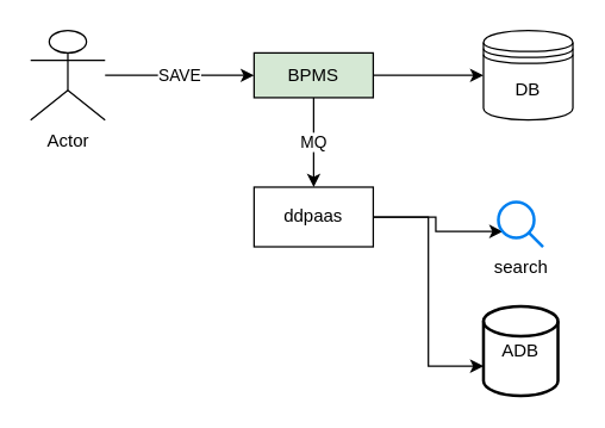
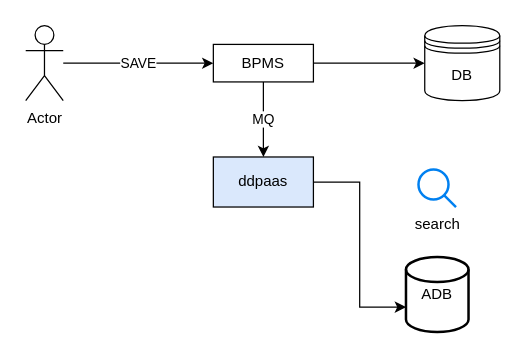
- <mxCell id="7" value="Actor" style="shape=umlActor;verticalLabelPosition=bottom;verticalAlign=top;html=1;outlineConnect=0;" vertex="1" parent="1"><mxGeometry x="20" y="20" width="50" height="60" as="geometry" /></mxCell>
+ <mxCell id="7" value="Actor" style="shape=umlActor;verticalLabelPosition=bottom;verticalAlign=top;html=1;outlineConnect=0;" vertex="1" parent="1"><mxGeometry x="20" y="20" width="30" height="60" as="geometry" /></mxCell>
- <mxCell id="4" value="BPMS" style="rounded=0;whiteSpace=wrap;html=1;fillColor=#d5e8d4;" vertex="1" parent="1"><mxGeometry x="170" y="35" width="80" height="30" as="geometry" /></mxCell>
+ <mxCell id="4" value="BPMS" style="rounded=0;whiteSpace=wrap;html=1;" vertex="1" parent="1"><mxGeometry x="170" y="35" width="80" height="30" as="geometry" /></mxCell>
- <mxCell id="5" value="DB" style="shape=datastore;whiteSpace=wrap;html=1;" vertex="1" parent="1"><mxGeometry x="324" y="20" width="60" height="60" as="geometry" /></mxCell>
+ <mxCell id="5" value="DB" style="shape=datastore;whiteSpace=wrap;html=1;" vertex="1" parent="1"><mxGeometry x="339" y="20" width="60" height="60" as="geometry" /></mxCell>
- <mxCell id="10" value="ddpaas" style="rounded=0;whiteSpace=wrap;html=1;" vertex="1" parent="1"><mxGeometry x="170" y="125" width="80" height="40" as="geometry" /></mxCell>
+ <mxCell id="10" value="ddpaas" style="rounded=0;whiteSpace=wrap;html=1;fillColor=#dae8fc;" vertex="1" parent="1"><mxGeometry x="170" y="125" width="80" height="40" as="geometry" /></mxCell>
- <mxCell id="8" style="edgeStyle=orthogonalEdgeStyle;rounded=0;orthogonalLoop=1;jettySize=auto;html=1;entryX=0.097;entryY=0.657;entryDx=0;entryDy=0;entryPerimeter=0;" edge="1" parent="1" source="10" target="11"><mxGeometry relative="1" as="geometry" /></mxCell>
